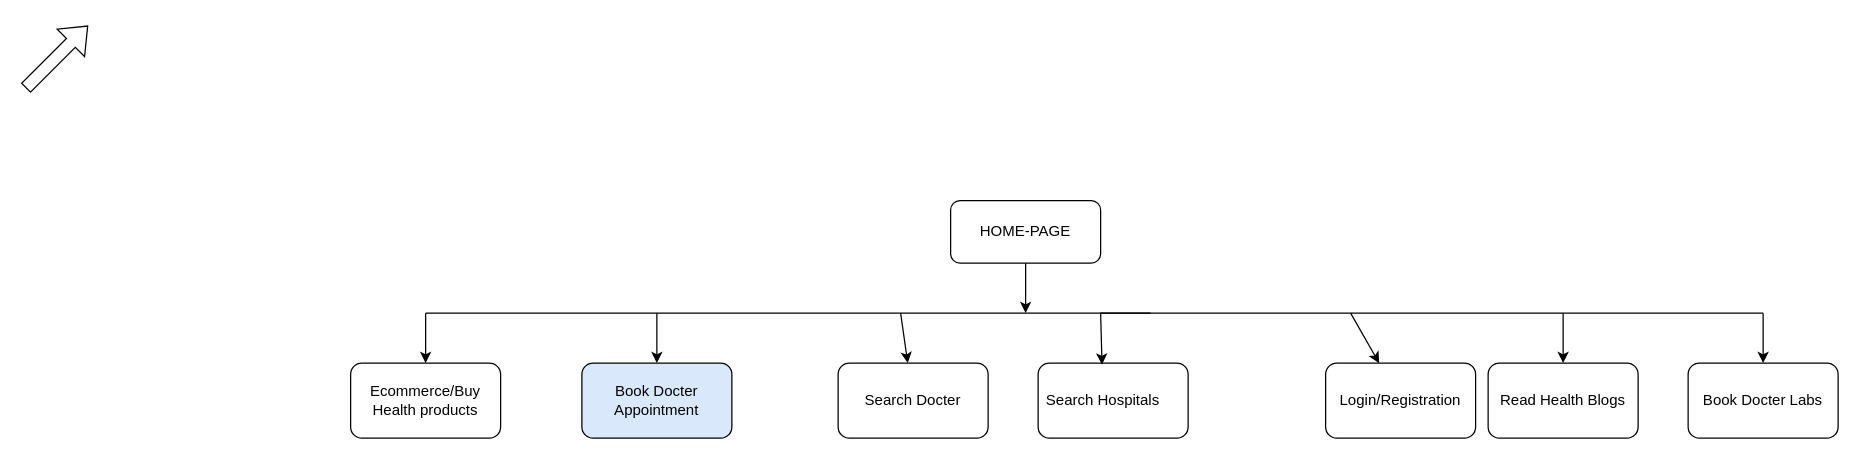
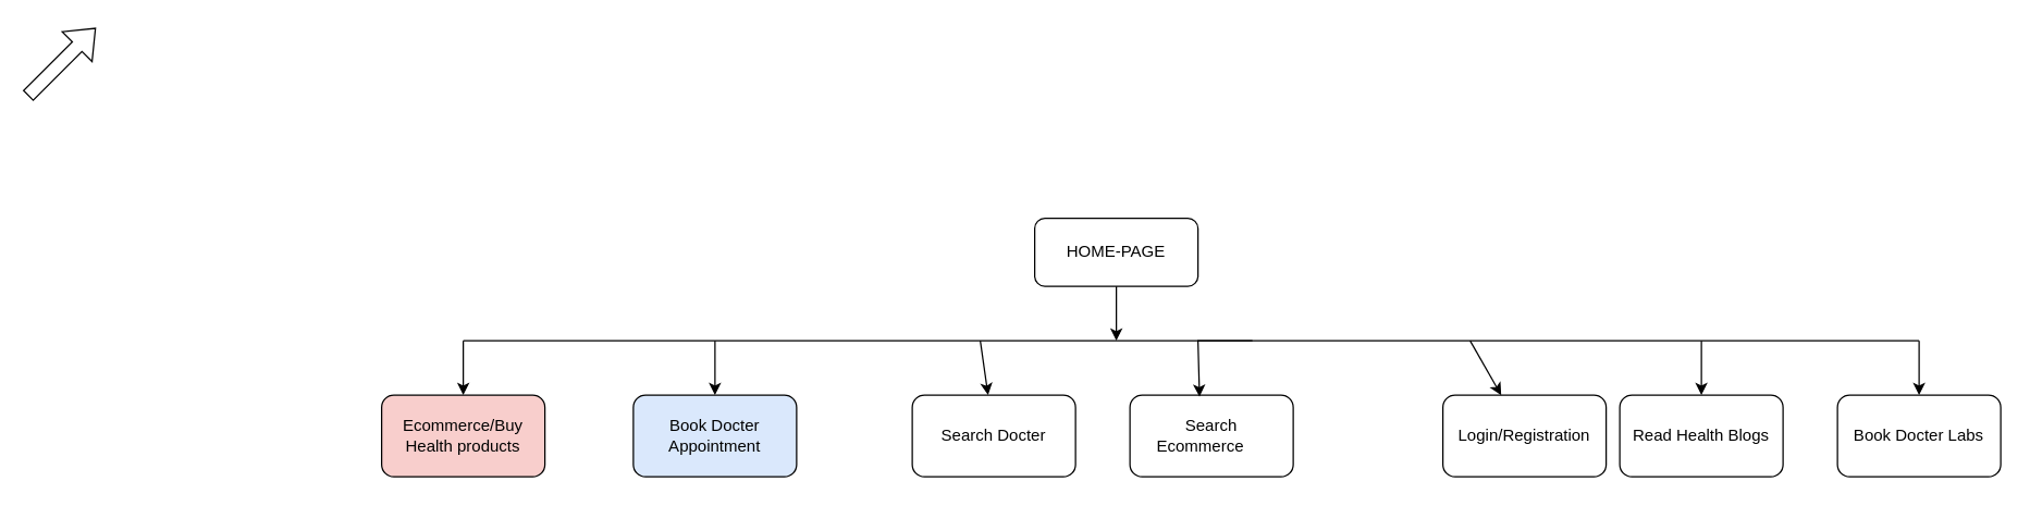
- <mxCell id="3" value="Ecommerce/Buy Health products" style="rounded=1;whiteSpace=wrap;html=1;" vertex="1" parent="1"><mxGeometry y="290" width="120" height="60" as="geometry" x="280" /></mxCell>
+ <mxCell id="3" value="Ecommerce/Buy Health products" style="rounded=1;whiteSpace=wrap;html=1;fillColor=#f8cecc;" vertex="1" parent="1"><mxGeometry y="290" width="120" height="60" as="geometry" x="280" /></mxCell>
- <mxCell id="6" value="Search Hospitals&lt;span style=&quot;white-space: pre&quot;&gt;&#09;&lt;/span&gt;" style="rounded=1;whiteSpace=wrap;html=1;" vertex="1" parent="1"><mxGeometry x="830" y="290" width="120" height="60" as="geometry" /></mxCell>
+ <mxCell id="6" value="Search Ecommerce&lt;span style=&quot;white-space: pre&quot;&gt;&#09;&lt;/span&gt;" style="rounded=1;whiteSpace=wrap;html=1;" vertex="1" parent="1"><mxGeometry x="830" y="290" width="120" height="60" as="geometry" /></mxCell>
